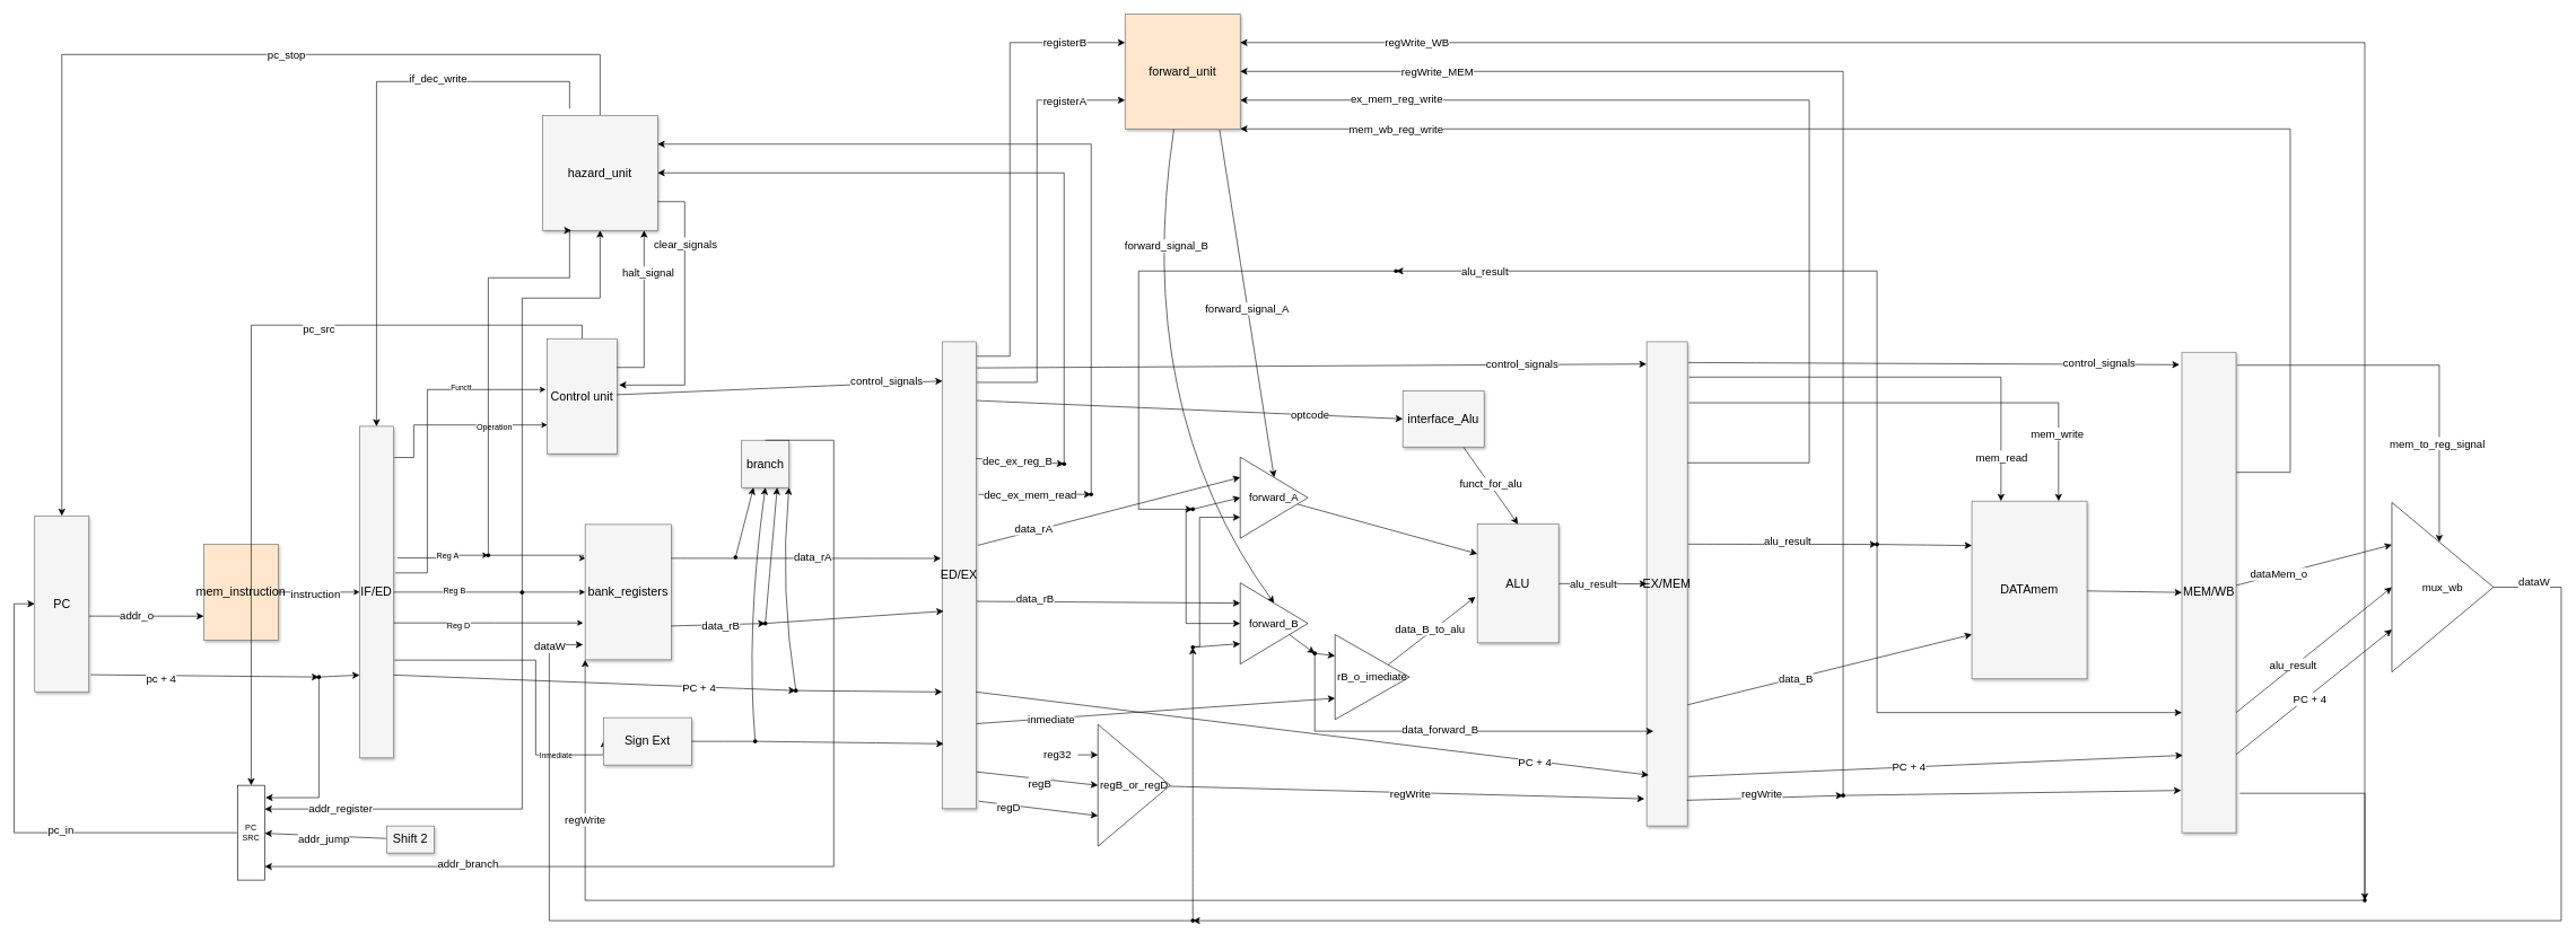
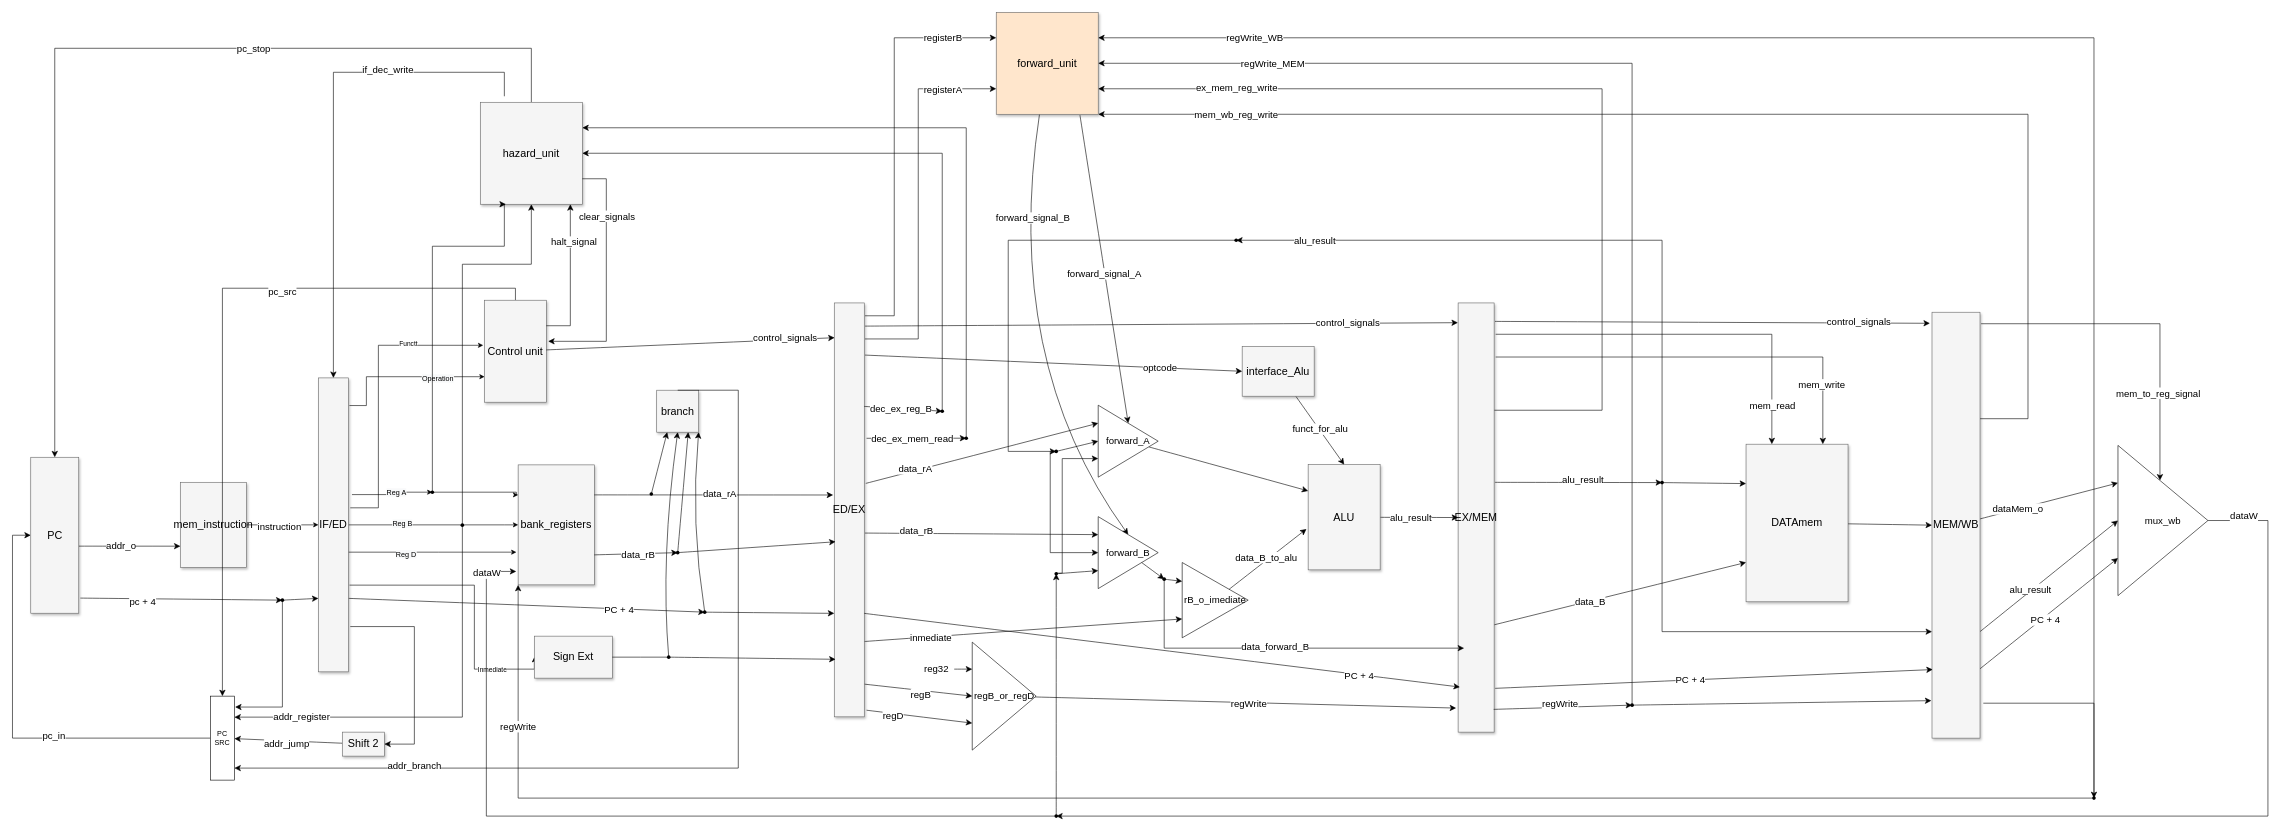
- <mxCell id="5" value="mem_instruction" style="whiteSpace=wrap;html=1;shadow=1;fontSize=18;fillColor=#ffe6cc;strokeColor=#666666;" parent="1" vertex="1"><mxGeometry x="300" y="803.5" width="110" height="142.01" as="geometry" /></mxCell>
+ <mxCell id="5" value="mem_instruction" style="whiteSpace=wrap;html=1;shadow=1;fontSize=18;fillColor=#f5f5f5;strokeColor=#666666;" parent="1" vertex="1"><mxGeometry x="300" y="803.5" width="110" height="142.01" as="geometry" /></mxCell>
+ <mxCell id="19" style="edgeStyle=elbowEdgeStyle;rounded=0;orthogonalLoop=1;jettySize=auto;html=1;exitX=1.063;exitY=0.846;exitDx=0;exitDy=0;fontSize=12;startSize=8;endSize=8;exitPerimeter=0;entryX=1;entryY=0.5;entryDx=0;entryDy=0;" parent="1" source="20" target="37" edge="1"><mxGeometry relative="1" as="geometry"><mxPoint x="680" y="1080" as="targetPoint" /><Array as="points"><mxPoint x="690" y="1150" /></Array></mxGeometry></mxCell>
